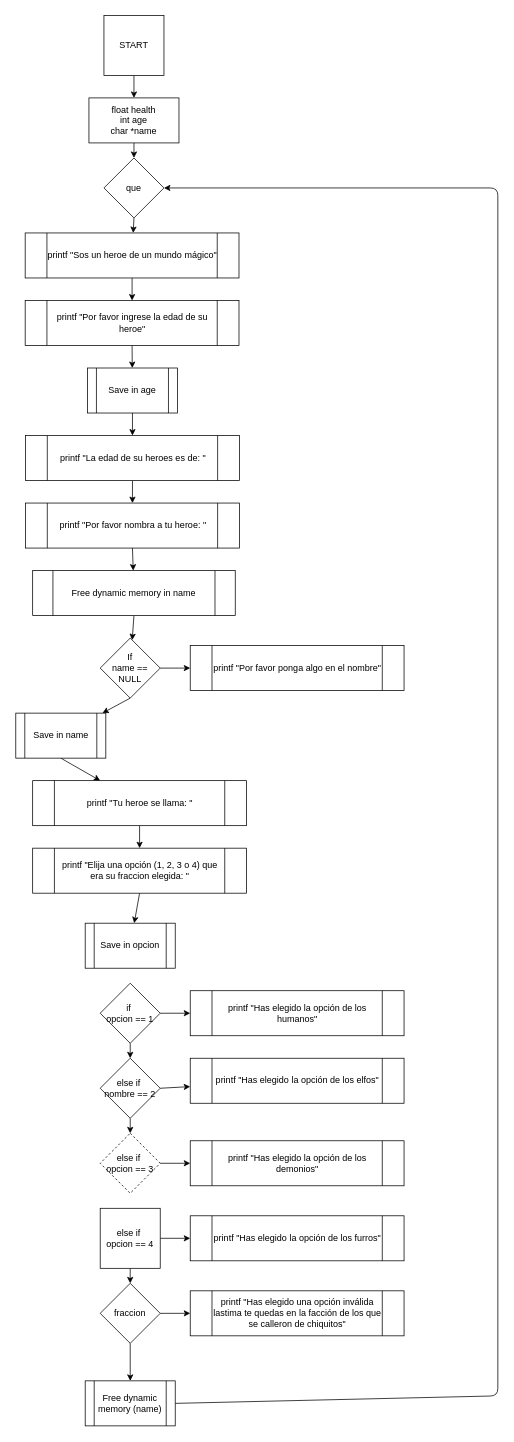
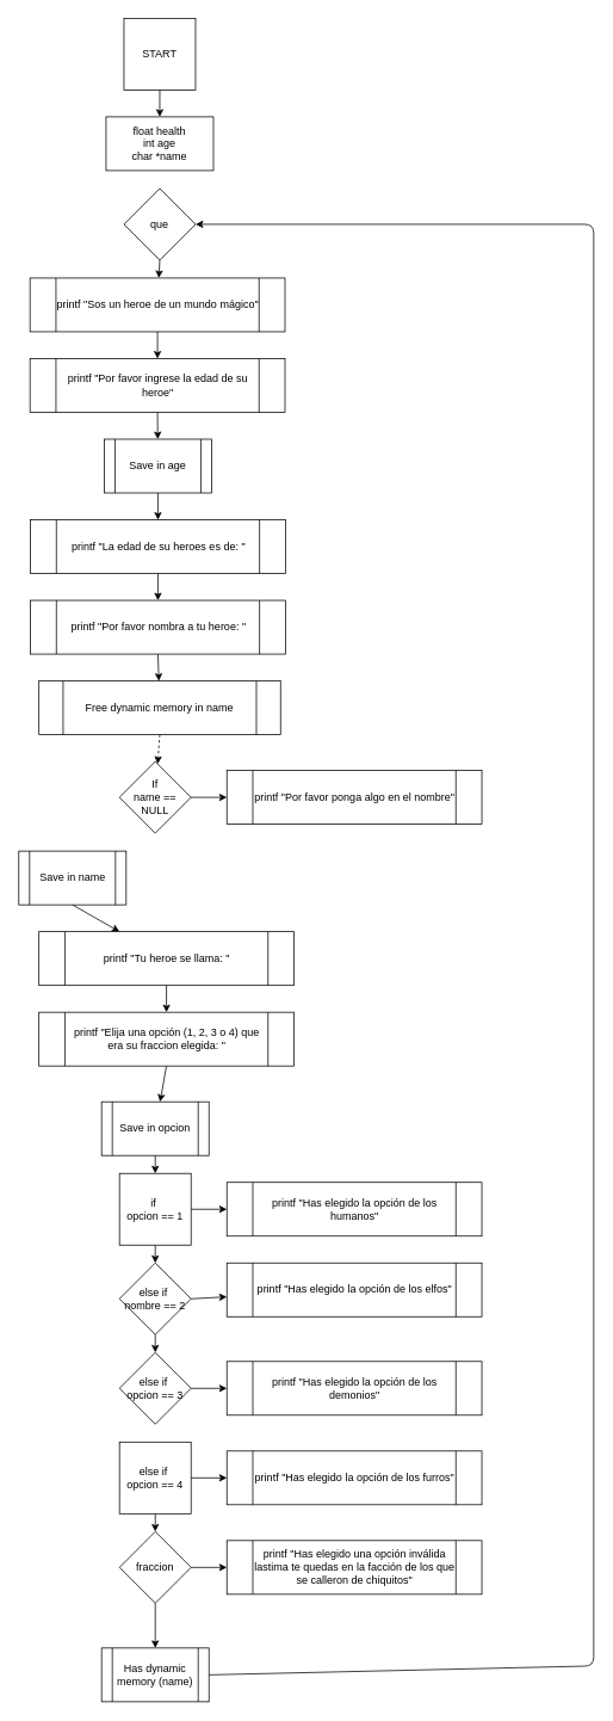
- <mxCell id="4" style="edgeStyle=none;html=1;exitX=0.5;exitY=1;exitDx=0;exitDy=0;" edge="1" parent="1" source="5" target="7"><mxGeometry relative="1" as="geometry" /></mxCell>
- <mxCell id="18" style="edgeStyle=none;html=1;exitX=0.5;exitY=1;exitDx=0;exitDy=0;" edge="1" parent="1" source="19" target="22"><mxGeometry relative="1" as="geometry" /></mxCell>
+ <mxCell id="18" style="edgeStyle=none;html=1;exitX=0.5;exitY=1;exitDx=0;exitDy=0;dashed=1;" edge="1" parent="1" source="19" target="22"><mxGeometry relative="1" as="geometry" /></mxCell>
- <mxCell id="21" style="edgeStyle=none;html=1;exitX=0.5;exitY=1;exitDx=0;exitDy=0;" edge="1" parent="1" source="22" target="25"><mxGeometry relative="1" as="geometry" /></mxCell>
+ <mxCell id="30" style="edgeStyle=none;html=1;exitX=0.5;exitY=1;exitDx=0;exitDy=0;" edge="1" parent="1" source="31" target="34"><mxGeometry relative="1" as="geometry" /></mxCell>
- <mxCell id="34" value="if&amp;nbsp;&lt;br&gt;opcion == 1" style="rhombus;whiteSpace=wrap;html=1;" vertex="1" parent="1"><mxGeometry x="133" y="1310" width="80" height="80" as="geometry" /></mxCell>
+ <mxCell id="34" value="if&amp;nbsp;&lt;br&gt;opcion == 1" style="whiteSpace=wrap;html=1;rounded=0;" vertex="1" parent="1"><mxGeometry x="133" y="1310" width="80" height="80" as="geometry" /></mxCell>
- <mxCell id="39" value="else if&amp;nbsp;&lt;br&gt;opcion == 3" style="rhombus;whiteSpace=wrap;html=1;dashed=1;" vertex="1" parent="1"><mxGeometry x="133" y="1510" width="80" height="80" as="geometry" /></mxCell>
+ <mxCell id="39" value="else if&amp;nbsp;&lt;br&gt;opcion == 3" style="rhombus;whiteSpace=wrap;html=1;" vertex="1" parent="1"><mxGeometry x="133" y="1510" width="80" height="80" as="geometry" /></mxCell>
- <mxCell id="52" value="Free dynamic memory (name)" style="shape=process;whiteSpace=wrap;html=1;backgroundOutline=1;" vertex="1" parent="1"><mxGeometry x="113" y="1840" width="120" height="60" as="geometry" /></mxCell>
+ <mxCell id="52" value="Has dynamic memory (name)" style="shape=process;whiteSpace=wrap;html=1;backgroundOutline=1;" vertex="1" parent="1"><mxGeometry x="113" y="1840" width="120" height="60" as="geometry" /></mxCell>
